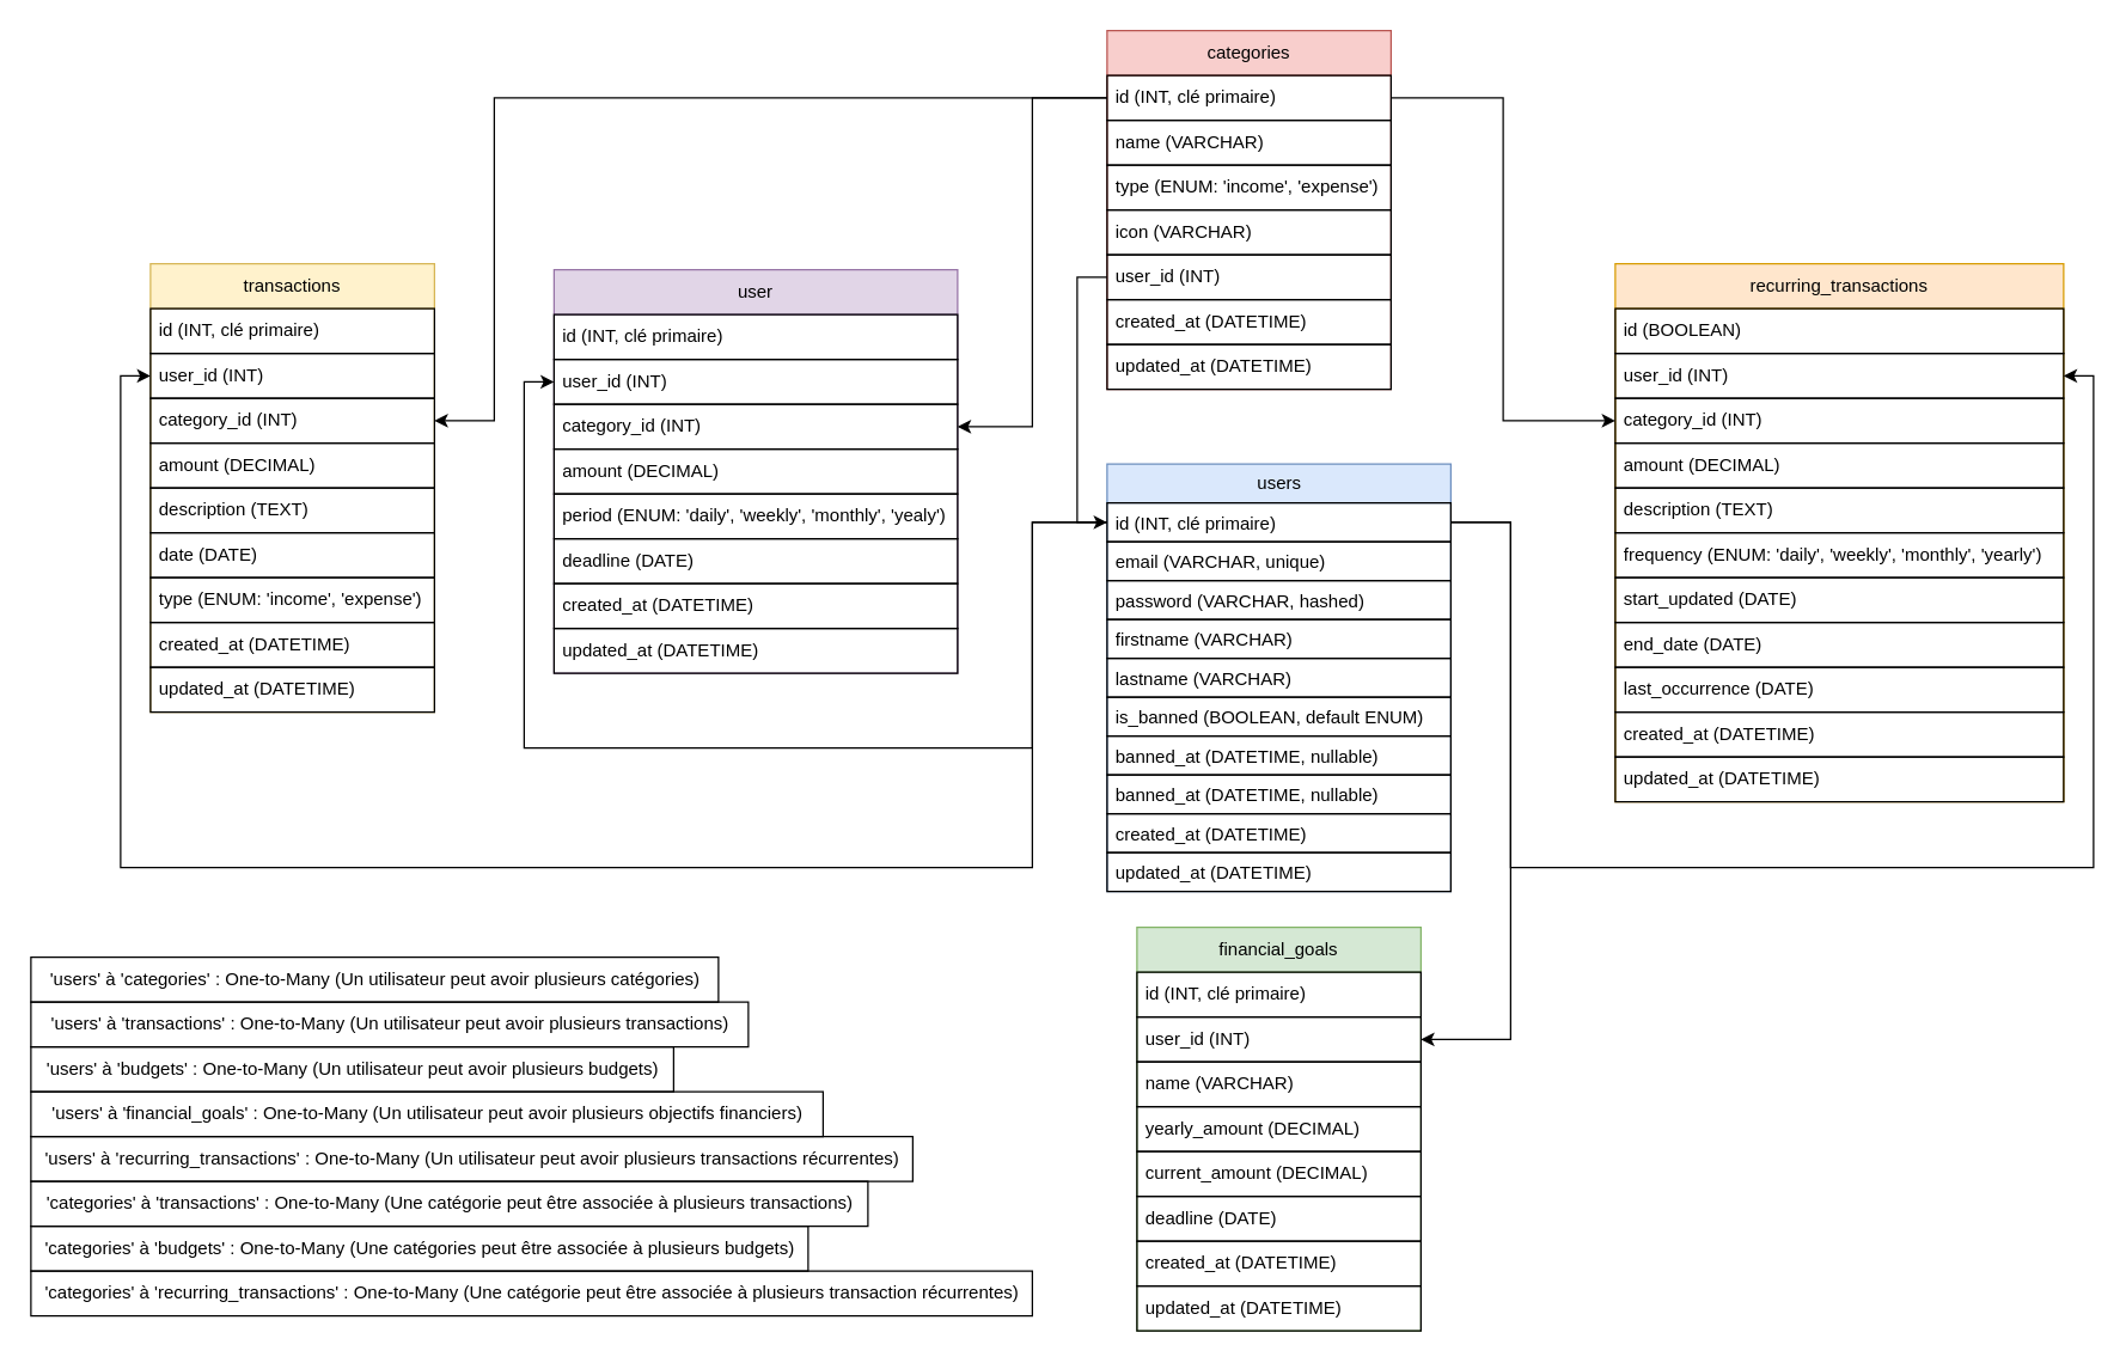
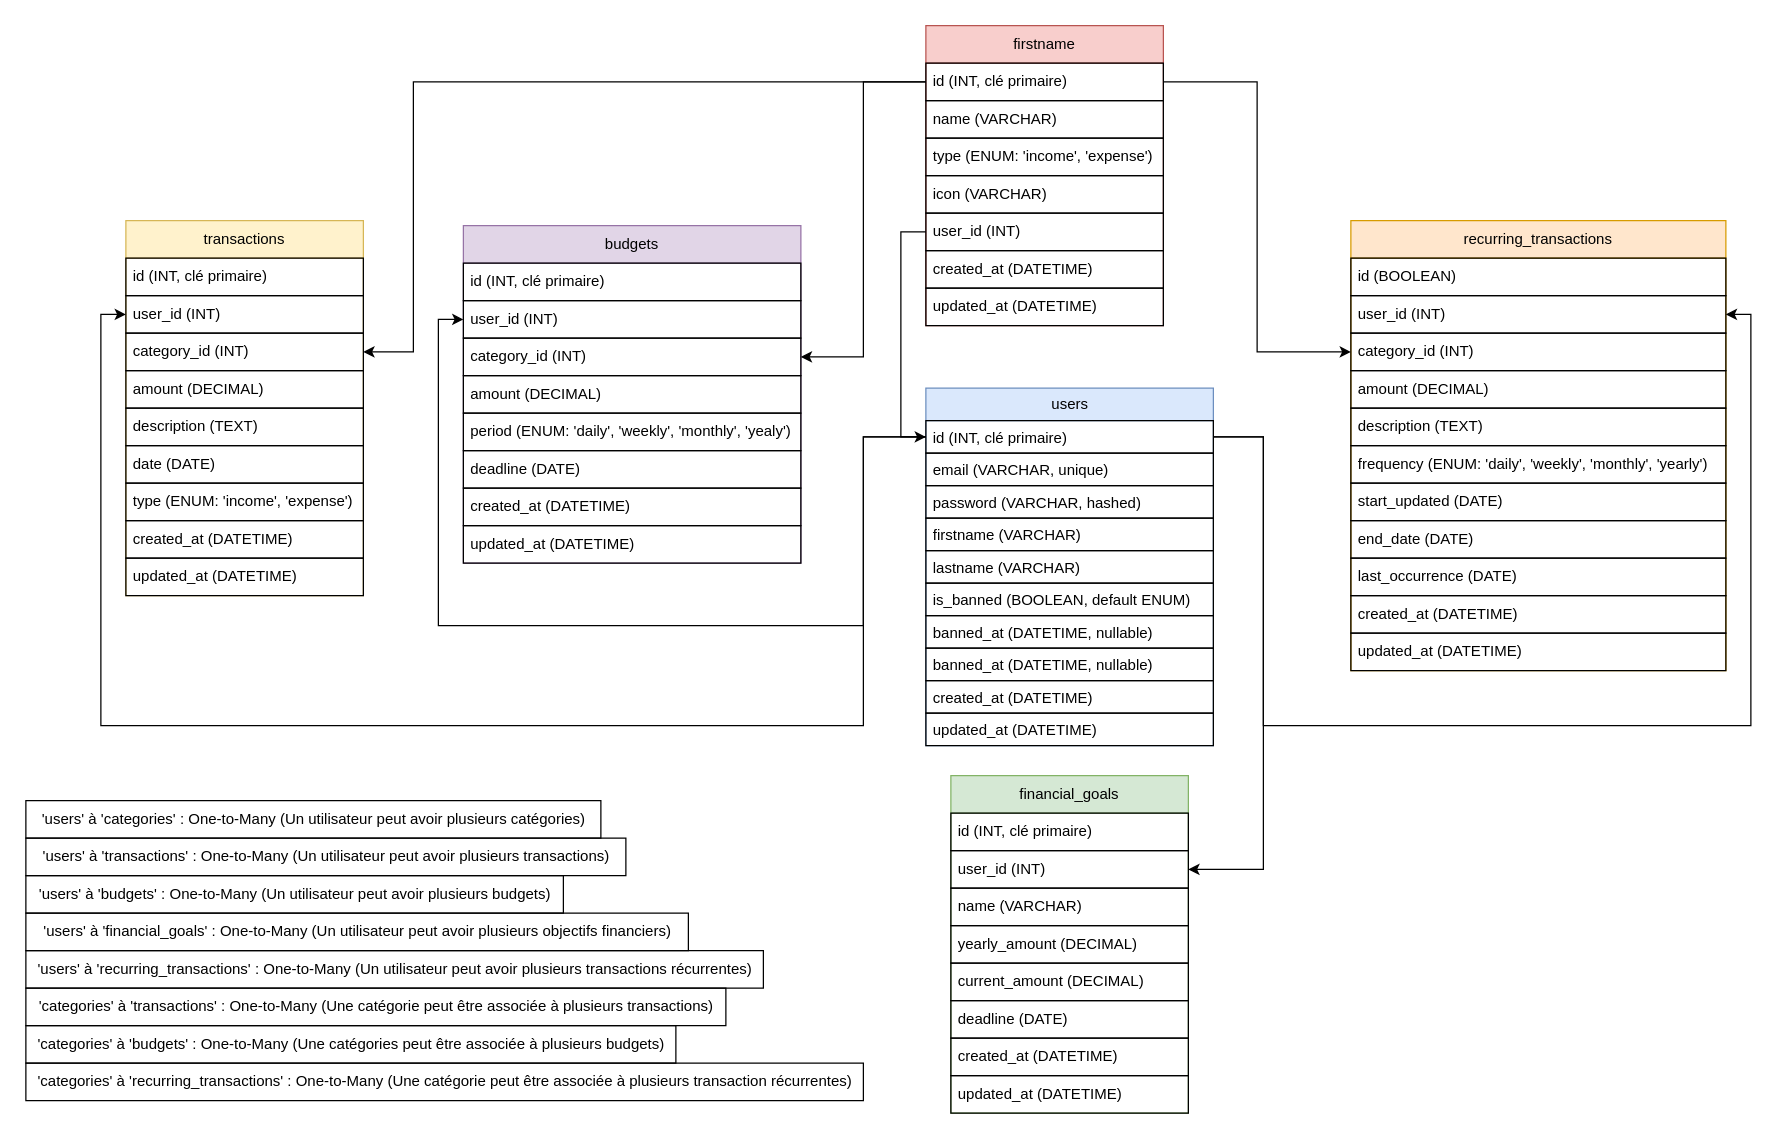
- <mxCell id="13" value="categories" style="swimlane;fontStyle=0;childLayout=stackLayout;horizontal=1;startSize=30;horizontalStack=0;resizeParent=1;resizeParentMax=0;resizeLast=0;collapsible=1;marginBottom=0;whiteSpace=wrap;html=1;fillColor=#f8cecc;strokeColor=#b85450;" vertex="1" parent="1"><mxGeometry x="740" y="20" width="190" height="240" as="geometry" /></mxCell>
+ <mxCell id="13" value="firstname" style="swimlane;fontStyle=0;childLayout=stackLayout;horizontal=1;startSize=30;horizontalStack=0;resizeParent=1;resizeParentMax=0;resizeLast=0;collapsible=1;marginBottom=0;whiteSpace=wrap;html=1;fillColor=#f8cecc;strokeColor=#b85450;" vertex="1" parent="1"><mxGeometry x="740" y="20" width="190" height="240" as="geometry" /></mxCell>
- <mxCell id="31" value="user" style="swimlane;fontStyle=0;childLayout=stackLayout;horizontal=1;startSize=30;horizontalStack=0;resizeParent=1;resizeParentMax=0;resizeLast=0;collapsible=1;marginBottom=0;whiteSpace=wrap;html=1;fillColor=#e1d5e7;strokeColor=#9673a6;" vertex="1" parent="1"><mxGeometry x="370" y="180" width="270" height="270" as="geometry" /></mxCell>
+ <mxCell id="31" value="budgets" style="swimlane;fontStyle=0;childLayout=stackLayout;horizontal=1;startSize=30;horizontalStack=0;resizeParent=1;resizeParentMax=0;resizeLast=0;collapsible=1;marginBottom=0;whiteSpace=wrap;html=1;fillColor=#e1d5e7;strokeColor=#9673a6;" vertex="1" parent="1"><mxGeometry x="370" y="180" width="270" height="270" as="geometry" /></mxCell>
